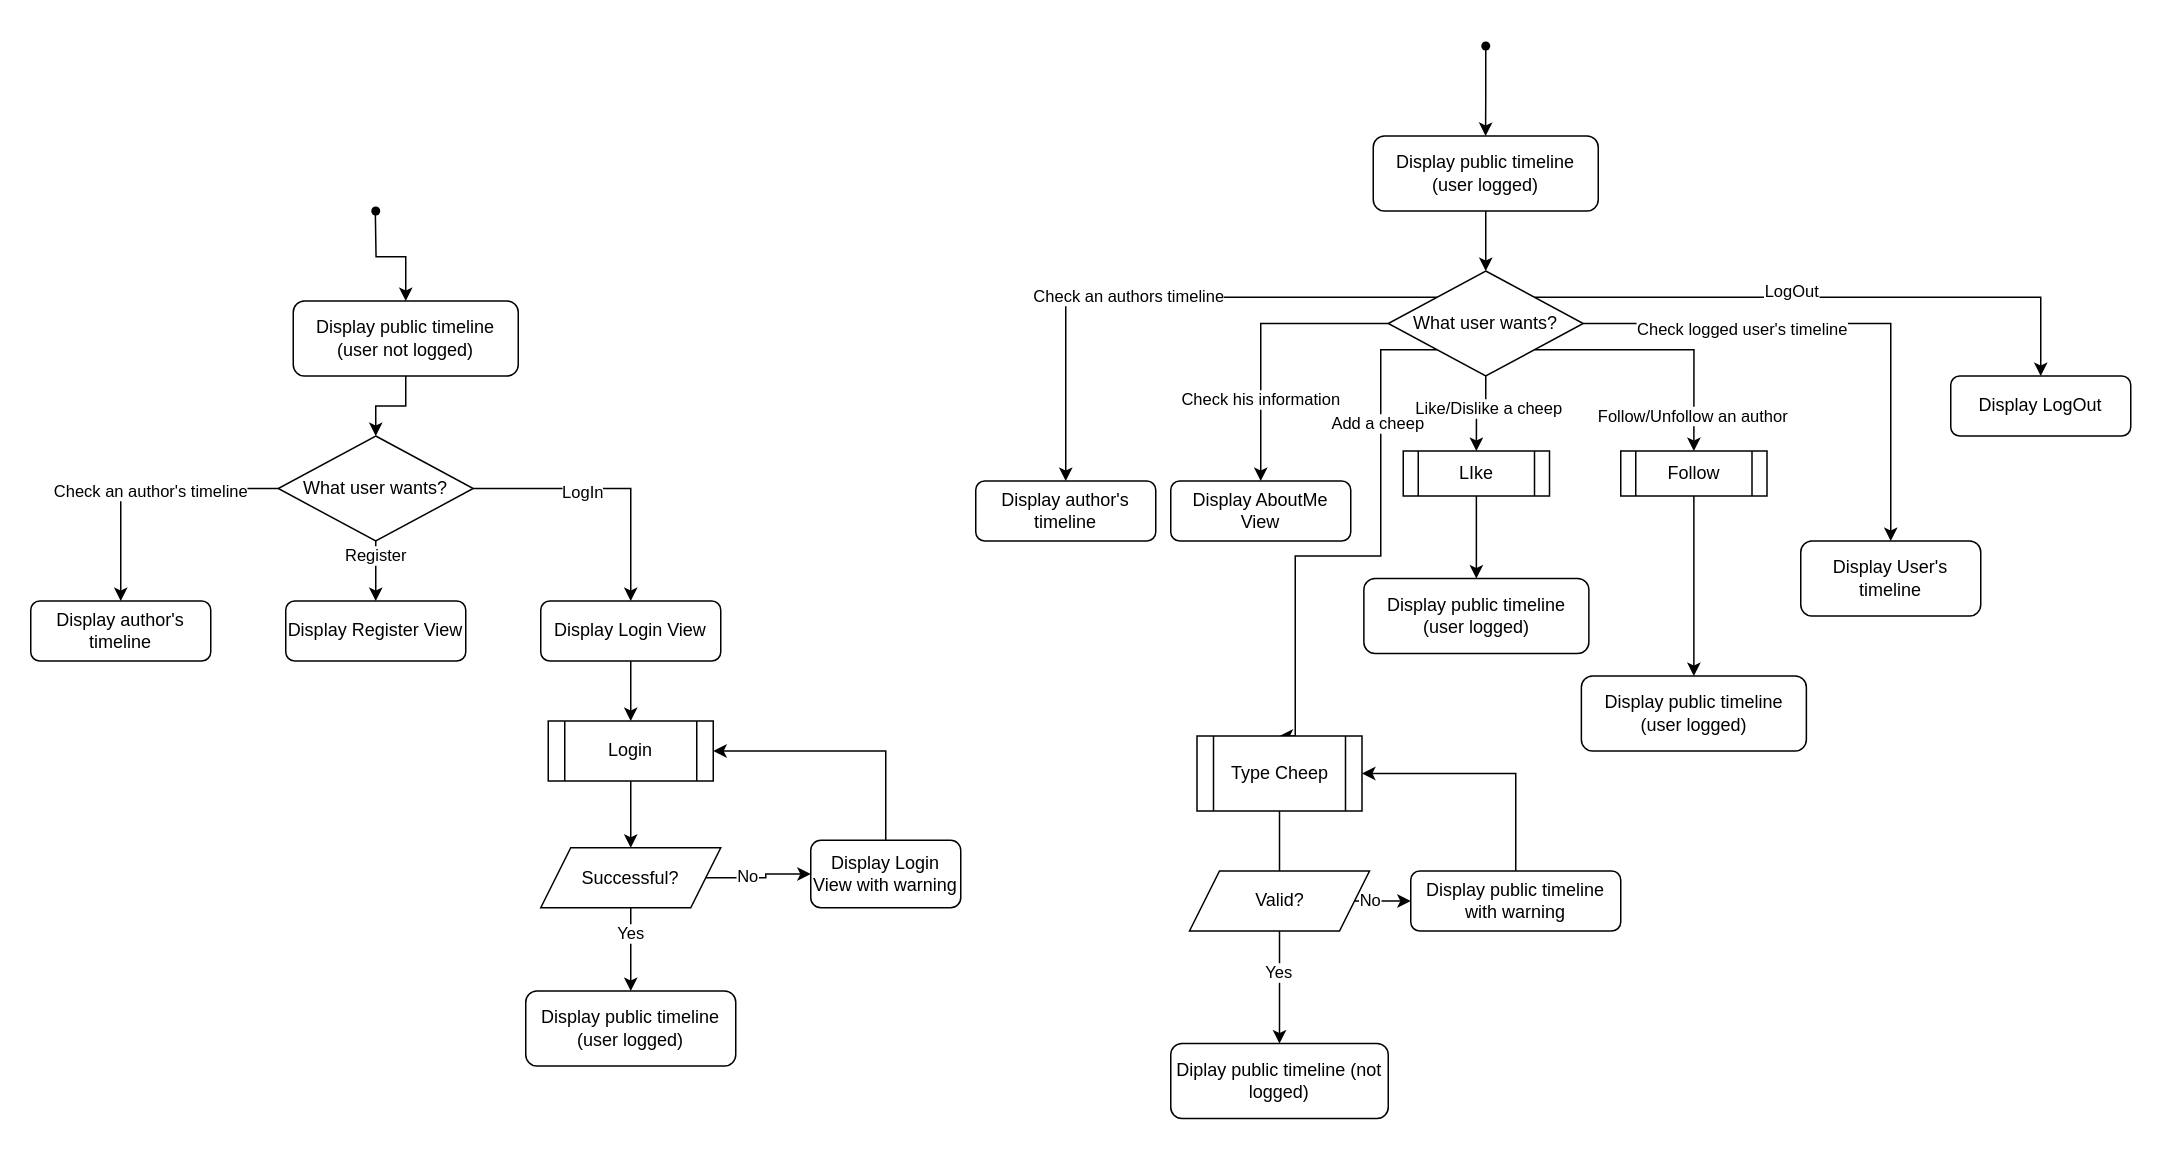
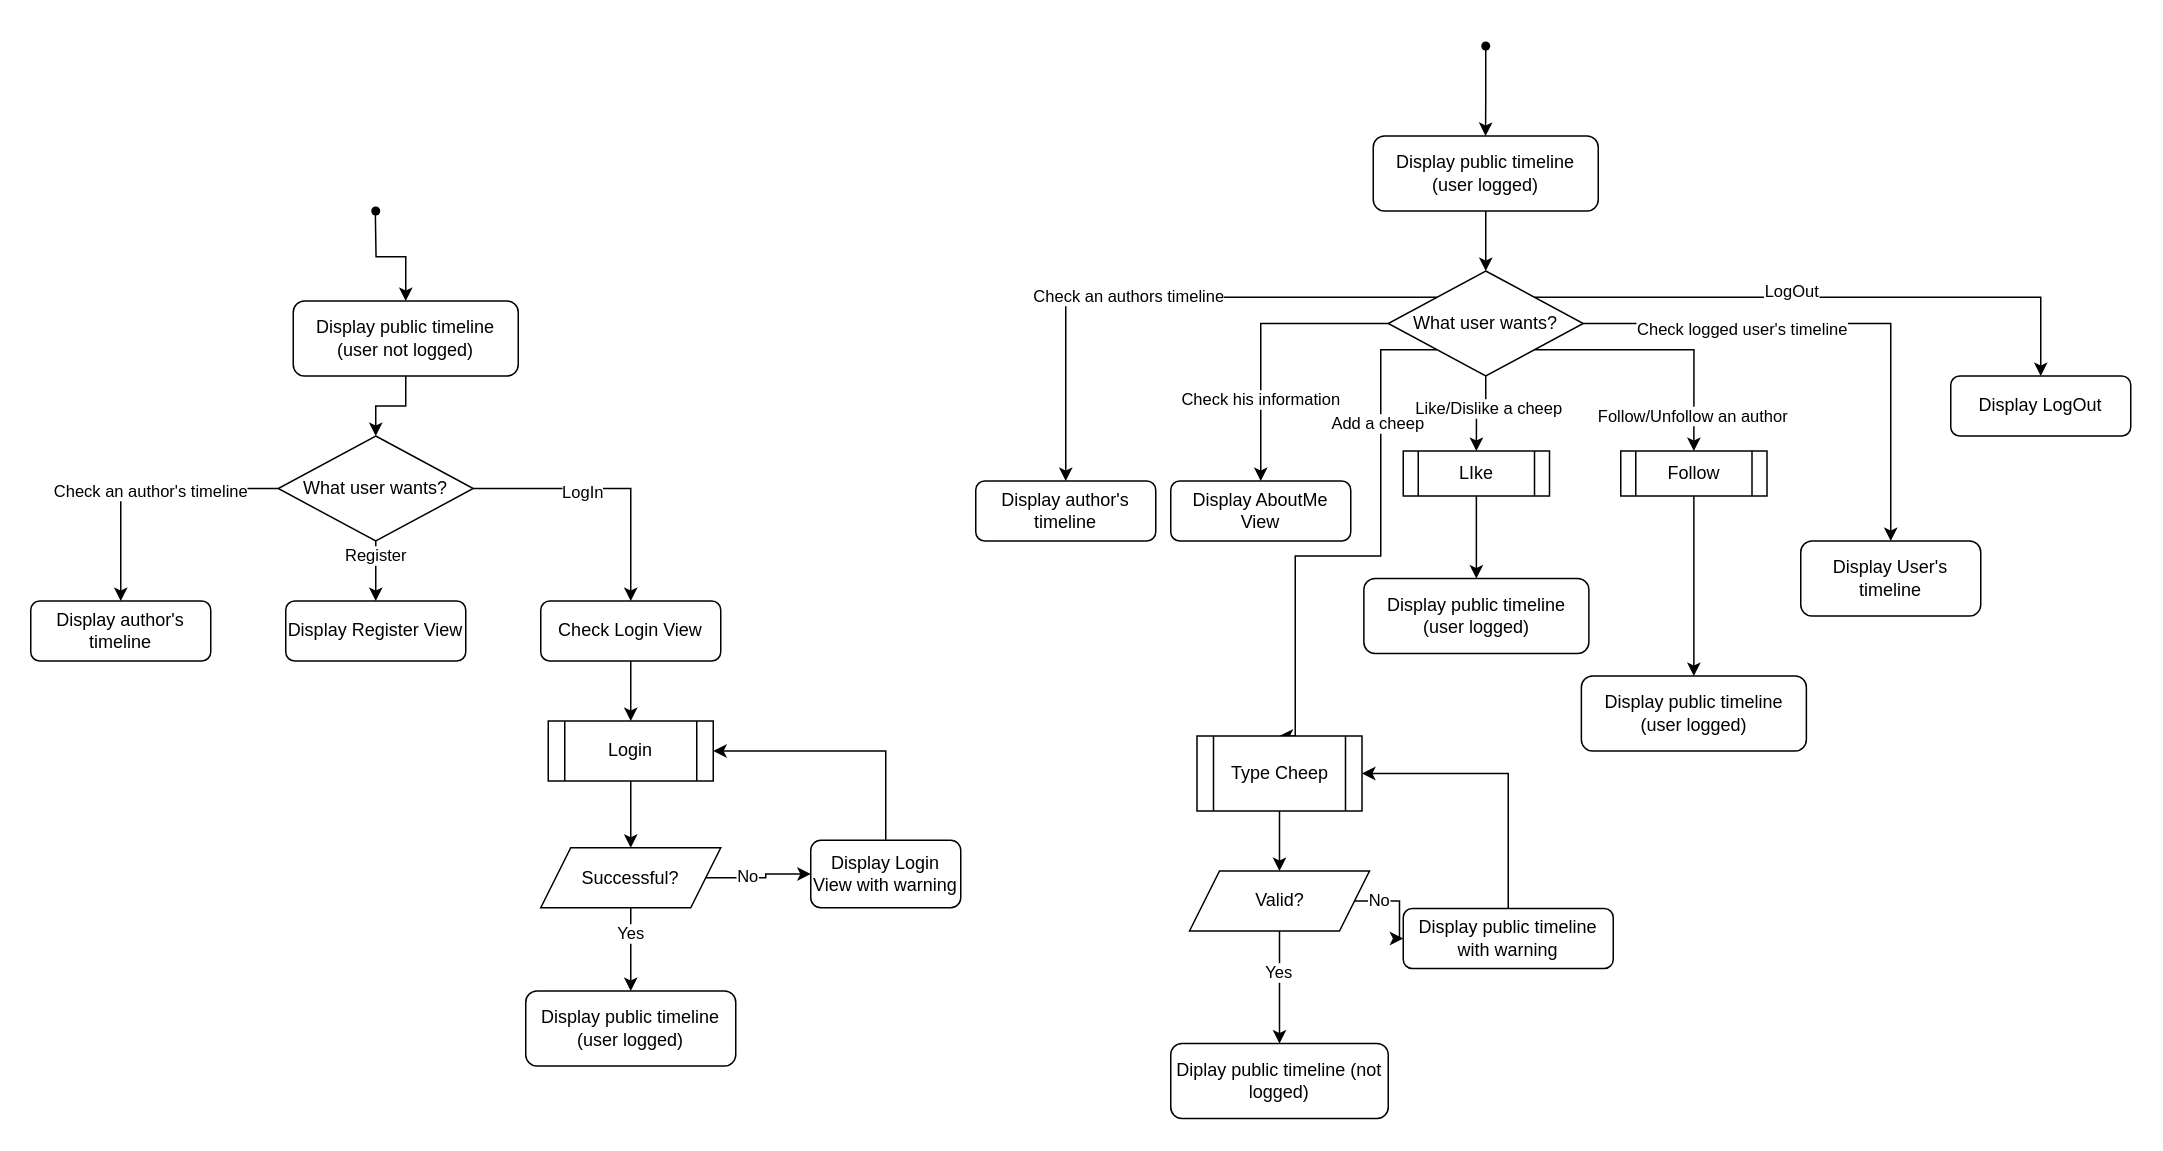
- <mxCell id="15" value="Display Login View" style="rounded=1;whiteSpace=wrap;html=1;" vertex="1" parent="1"><mxGeometry x="360" y="400" width="120" height="40" as="geometry" /></mxCell>
+ <mxCell id="15" value="Check Login View" style="rounded=1;whiteSpace=wrap;html=1;" vertex="1" parent="1"><mxGeometry x="360" y="400" width="120" height="40" as="geometry" /></mxCell>
- <mxCell id="47" style="edgeStyle=orthogonalEdgeStyle;rounded=0;orthogonalLoop=1;jettySize=auto;html=1;exitX=0.5;exitY=1;exitDx=0;exitDy=0;entryX=0.5;entryY=0;entryDx=0;entryDy=0;endArrow=none;" edge="1" parent="1" source="48" target="53"><mxGeometry relative="1" as="geometry" /></mxCell>
+ <mxCell id="47" style="edgeStyle=orthogonalEdgeStyle;rounded=0;orthogonalLoop=1;jettySize=auto;html=1;exitX=0.5;exitY=1;exitDx=0;exitDy=0;entryX=0.5;entryY=0;entryDx=0;entryDy=0;" edge="1" parent="1" source="48" target="53"><mxGeometry relative="1" as="geometry" /></mxCell>
- <mxCell id="55" value="Display public timeline with warning" style="rounded=1;whiteSpace=wrap;html=1;" vertex="1" parent="1"><mxGeometry x="940" y="580" width="140" height="40" as="geometry" /></mxCell>
+ <mxCell id="55" value="Display public timeline with warning" style="rounded=1;whiteSpace=wrap;html=1;" vertex="1" parent="1"><mxGeometry x="935" y="605" width="140" height="40" as="geometry" /></mxCell>
